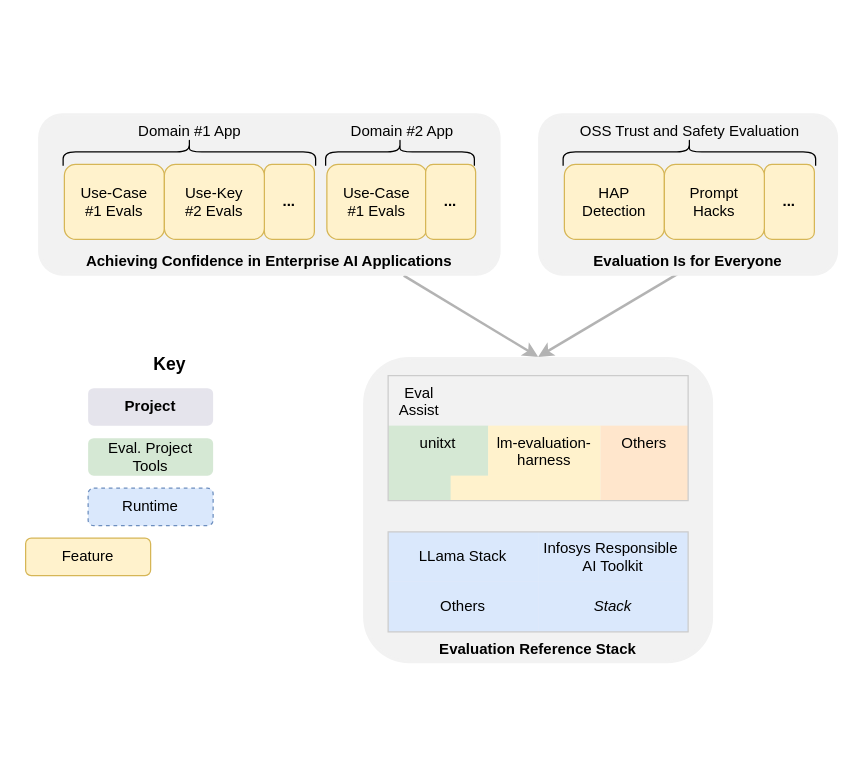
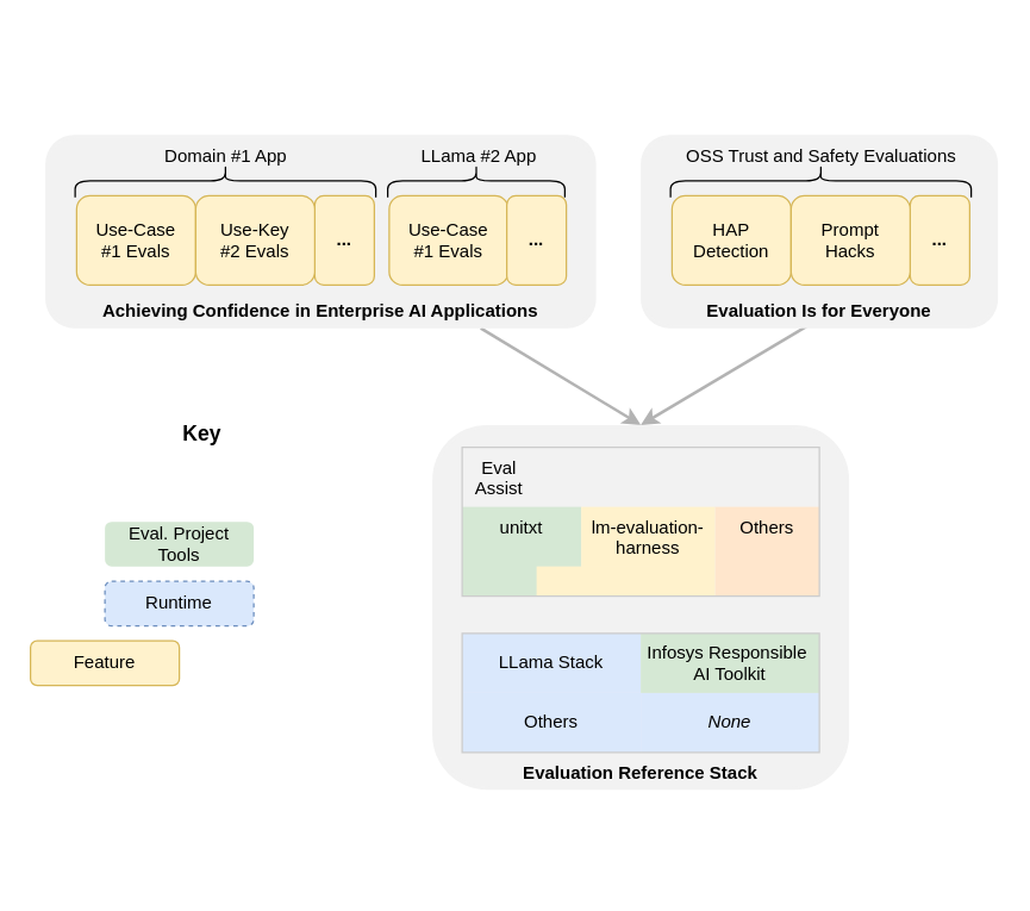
- <mxCell id="23" value="Domain #2 App" style="text;html=1;align=center;verticalAlign=middle;resizable=0;points=[];autosize=1;strokeColor=none;fillColor=none;" parent="19" vertex="1"><mxGeometry x="235.5" y="10" width="110" height="30" as="geometry" /></mxCell>
+ <mxCell id="23" value="LLama #2 App" style="text;html=1;align=center;verticalAlign=middle;resizable=0;points=[];autosize=1;strokeColor=none;fillColor=none;" parent="19" vertex="1"><mxGeometry x="235.5" y="10" width="110" height="30" as="geometry" /></mxCell>
- <mxCell id="8" value="OSS Trust and Safety Evaluation" style="text;html=1;align=center;verticalAlign=middle;resizable=0;points=[];autosize=1;strokeColor=none;fillColor=none;" parent="6" vertex="1"><mxGeometry x="1" y="10" width="200" height="30" as="geometry" /></mxCell>
+ <mxCell id="8" value="OSS Trust and Safety Evaluations" style="text;html=1;align=center;verticalAlign=middle;resizable=0;points=[];autosize=1;strokeColor=none;fillColor=none;" parent="6" vertex="1"><mxGeometry x="1" y="10" width="200" height="30" as="geometry" /></mxCell>
- <mxCell id="14" value="&lt;b&gt;Project&lt;/b&gt;" style="shape=ext;double=1;rounded=1;whiteSpace=wrap;html=1;verticalAlign=middle;fillColor=light-dark(#e5e4ec, #3b394a);strokeColor=none;" parent="1" vertex="1"><mxGeometry x="70" y="310" width="100" height="30" as="geometry" /></mxCell>
- <mxCell id="45" value="Infosys Responsible&amp;nbsp;&lt;div&gt;AI Toolkit&lt;/div&gt;" style="rounded=0;whiteSpace=wrap;html=1;fillColor=#dae8fc;strokeColor=none;" vertex="1" parent="36"><mxGeometry x="160" y="125" width="120" height="40" as="geometry" /></mxCell>
+ <mxCell id="45" value="Infosys Responsible&amp;nbsp;&lt;div&gt;AI Toolkit&lt;/div&gt;" style="rounded=0;whiteSpace=wrap;html=1;fillColor=#d5e8d4;strokeColor=none;" vertex="1" parent="36"><mxGeometry x="160" y="125" width="120" height="40" as="geometry" /></mxCell>
- <mxCell id="38" value="&lt;i&gt;Stack&lt;/i&gt;" style="rounded=0;whiteSpace=wrap;html=1;fillColor=#dae8fc;strokeColor=none;" vertex="1" parent="36"><mxGeometry x="160" y="165" width="120" height="40" as="geometry" /></mxCell>
+ <mxCell id="38" value="&lt;i&gt;None&lt;/i&gt;" style="rounded=0;whiteSpace=wrap;html=1;fillColor=#dae8fc;strokeColor=none;" vertex="1" parent="36"><mxGeometry x="160" y="165" width="120" height="40" as="geometry" /></mxCell>
